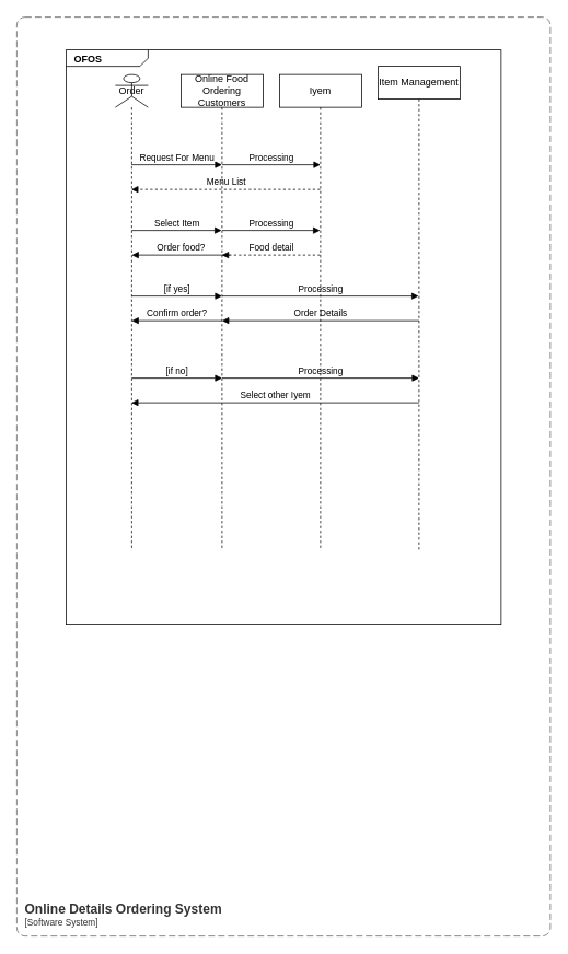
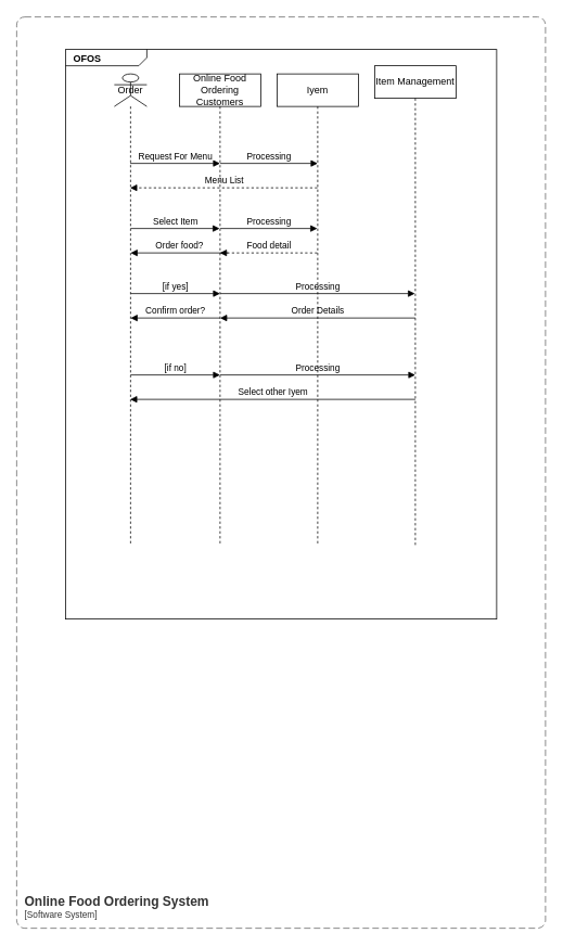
- <mxCell id="2" value="&lt;font style=&quot;font-size: 16px&quot;&gt;&lt;b&gt;&lt;div style=&quot;text-align: left&quot;&gt;Online Details Ordering System&lt;/div&gt;&lt;/b&gt;&lt;/font&gt;&lt;div style=&quot;text-align: left&quot;&gt;[Software System]&lt;/div&gt;" style="rounded=1;fontSize=11;whiteSpace=wrap;html=1;dashed=1;arcSize=20;fillColor=none;strokeColor=#666666;fontColor=#333333;labelBackgroundColor=none;align=left;verticalAlign=bottom;labelBorderColor=none;spacingTop=0;spacing=10;dashPattern=8 4;metaEdit=1;rotatable=0;perimeter=rectanglePerimeter;noLabel=0;labelPadding=0;allowArrows=0;connectable=0;expand=0;recursiveResize=0;editable=1;pointerEvents=0;absoluteArcSize=1;points=[[0.25,0,0],[0.5,0,0],[0.75,0,0],[1,0.25,0],[1,0.5,0],[1,0.75,0],[0.75,1,0],[0.5,1,0],[0.25,1,0],[0,0.75,0],[0,0.5,0],[0,0.25,0]];" vertex="1" parent="1"><mxGeometry x="20" y="20" width="650" height="1120" as="geometry" /></mxCell>
+ <mxCell id="2" value="&lt;font style=&quot;font-size: 16px&quot;&gt;&lt;b&gt;&lt;div style=&quot;text-align: left&quot;&gt;Online Food Ordering System&lt;/div&gt;&lt;/b&gt;&lt;/font&gt;&lt;div style=&quot;text-align: left&quot;&gt;[Software System]&lt;/div&gt;" style="rounded=1;fontSize=11;whiteSpace=wrap;html=1;dashed=1;arcSize=20;fillColor=none;strokeColor=#666666;fontColor=#333333;labelBackgroundColor=none;align=left;verticalAlign=bottom;labelBorderColor=none;spacingTop=0;spacing=10;dashPattern=8 4;metaEdit=1;rotatable=0;perimeter=rectanglePerimeter;noLabel=0;labelPadding=0;allowArrows=0;connectable=0;expand=0;recursiveResize=0;editable=1;pointerEvents=0;absoluteArcSize=1;points=[[0.25,0,0],[0.5,0,0],[0.75,0,0],[1,0.25,0],[1,0.5,0],[1,0.75,0],[0.75,1,0],[0.5,1,0],[0.25,1,0],[0,0.75,0],[0,0.5,0],[0,0.25,0]];" vertex="1" parent="1"><mxGeometry x="20" y="20" width="650" height="1120" as="geometry" /></mxCell>
